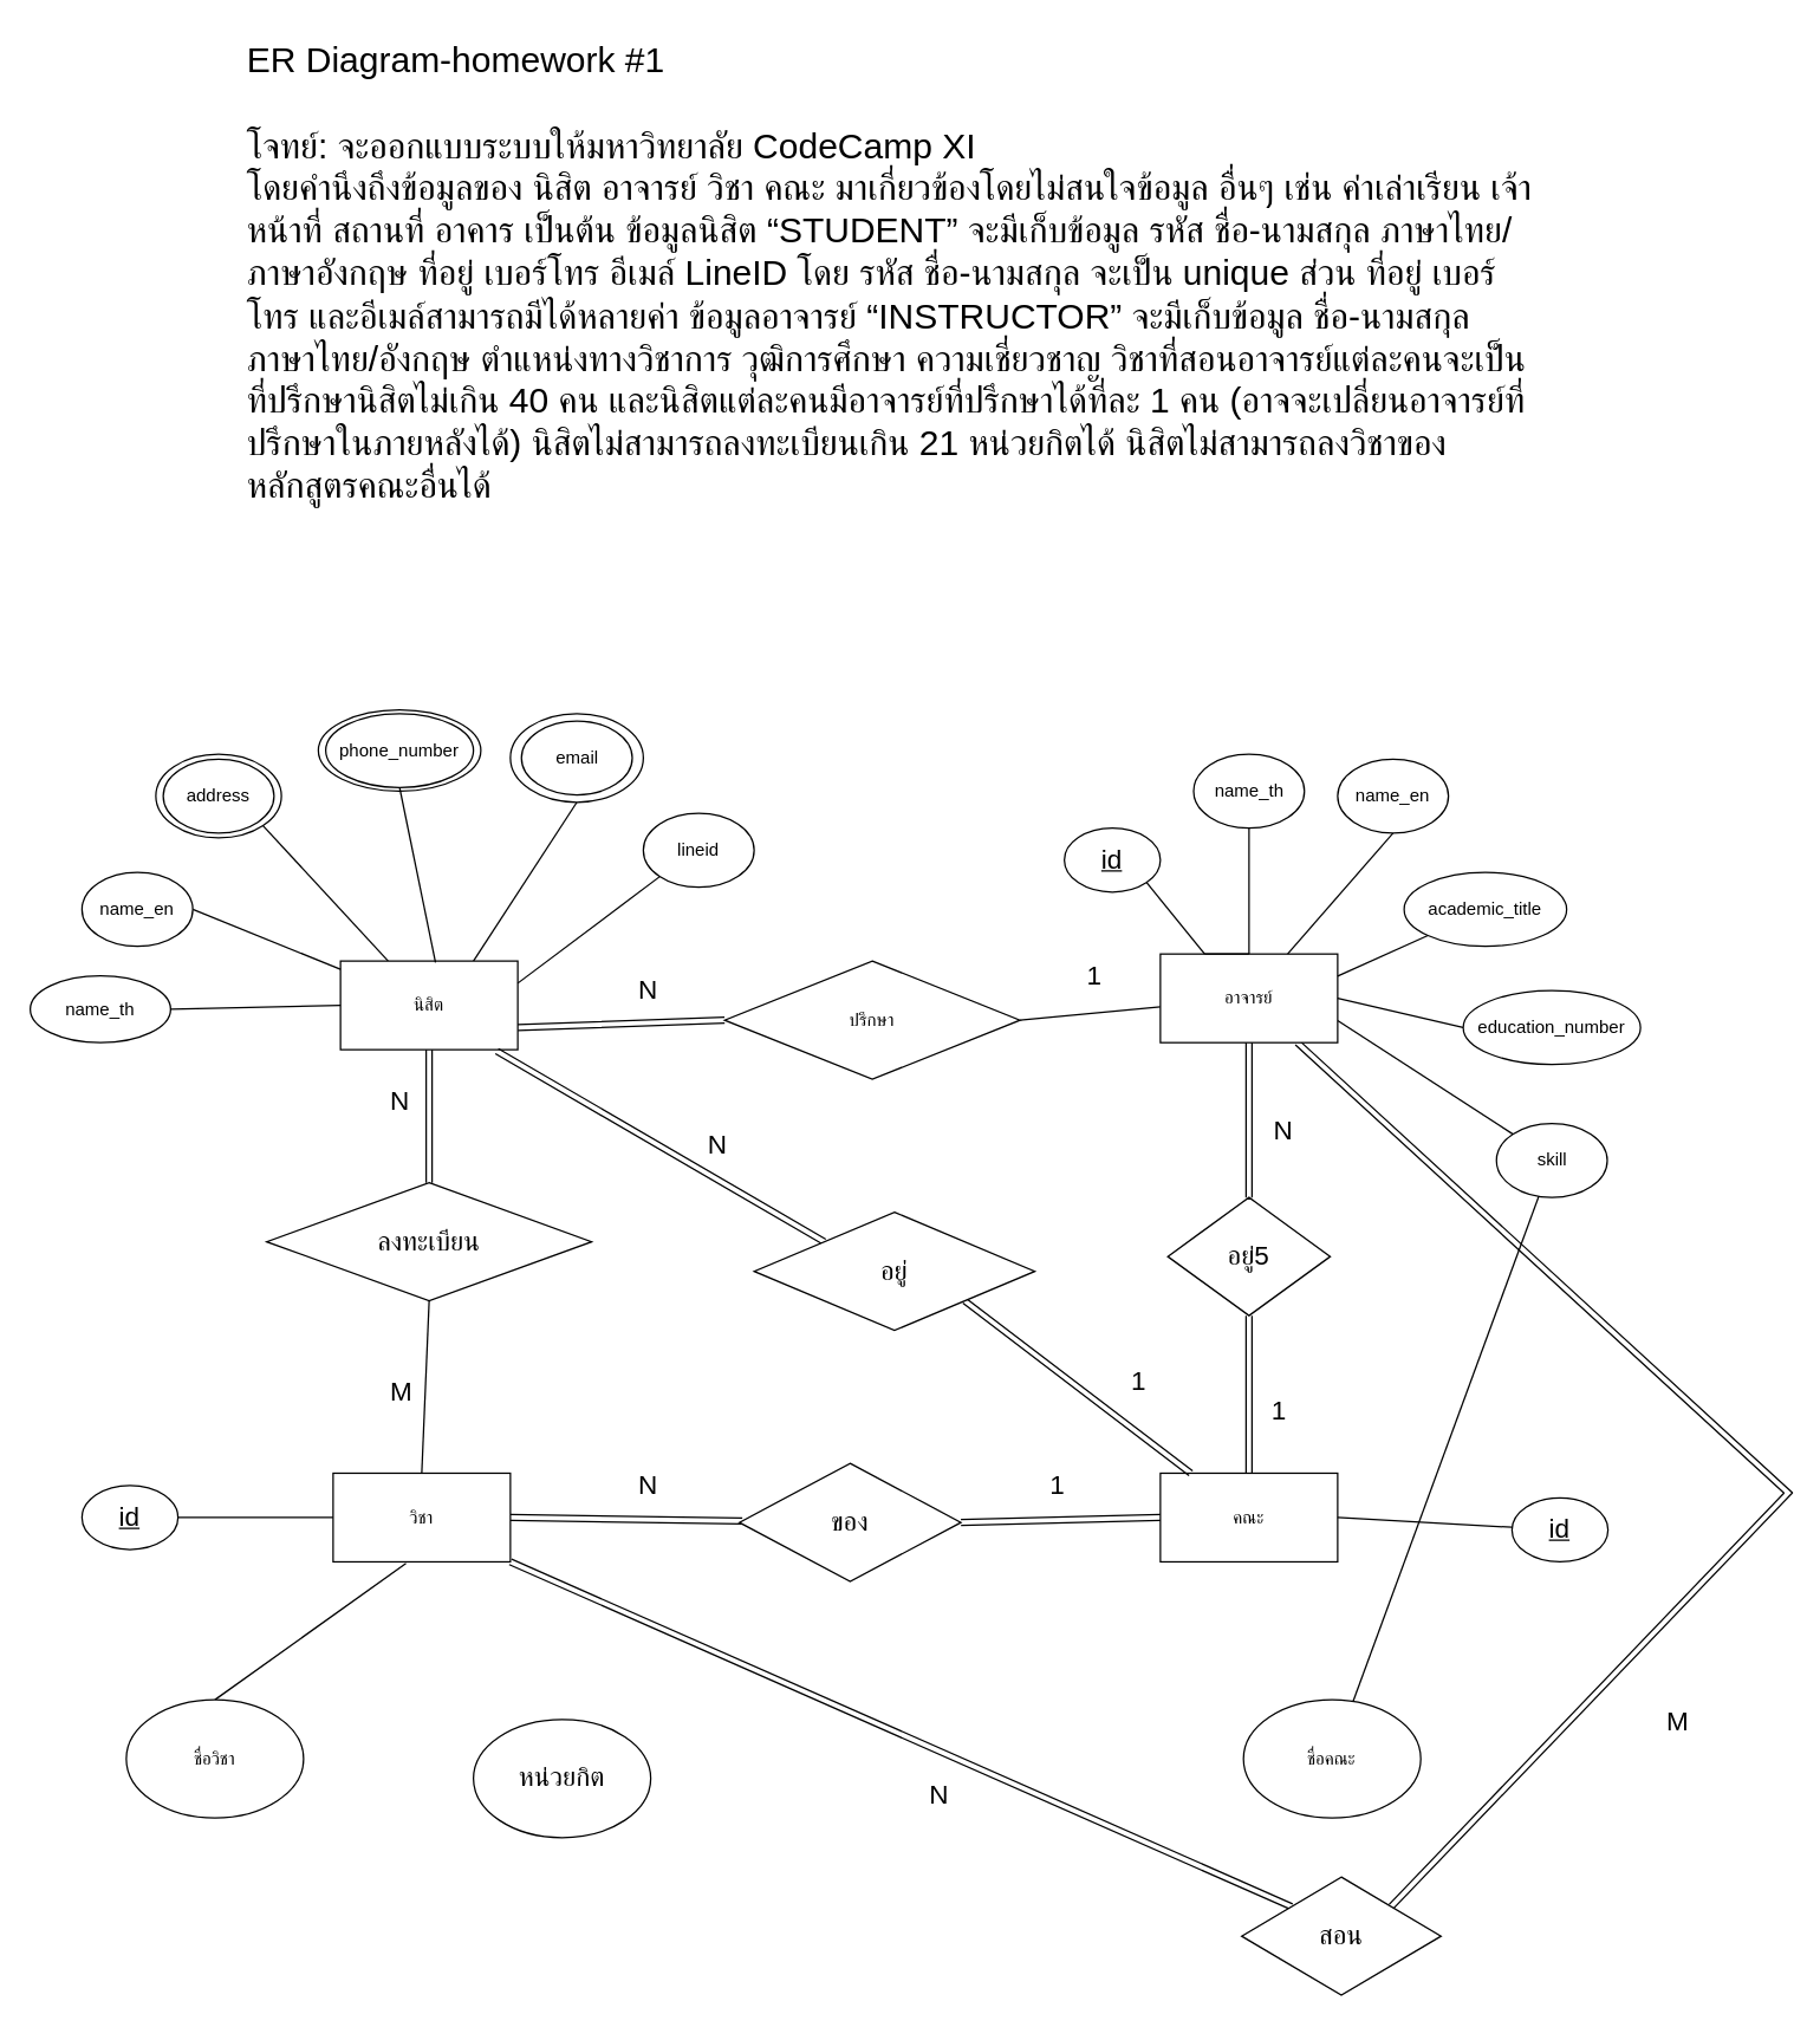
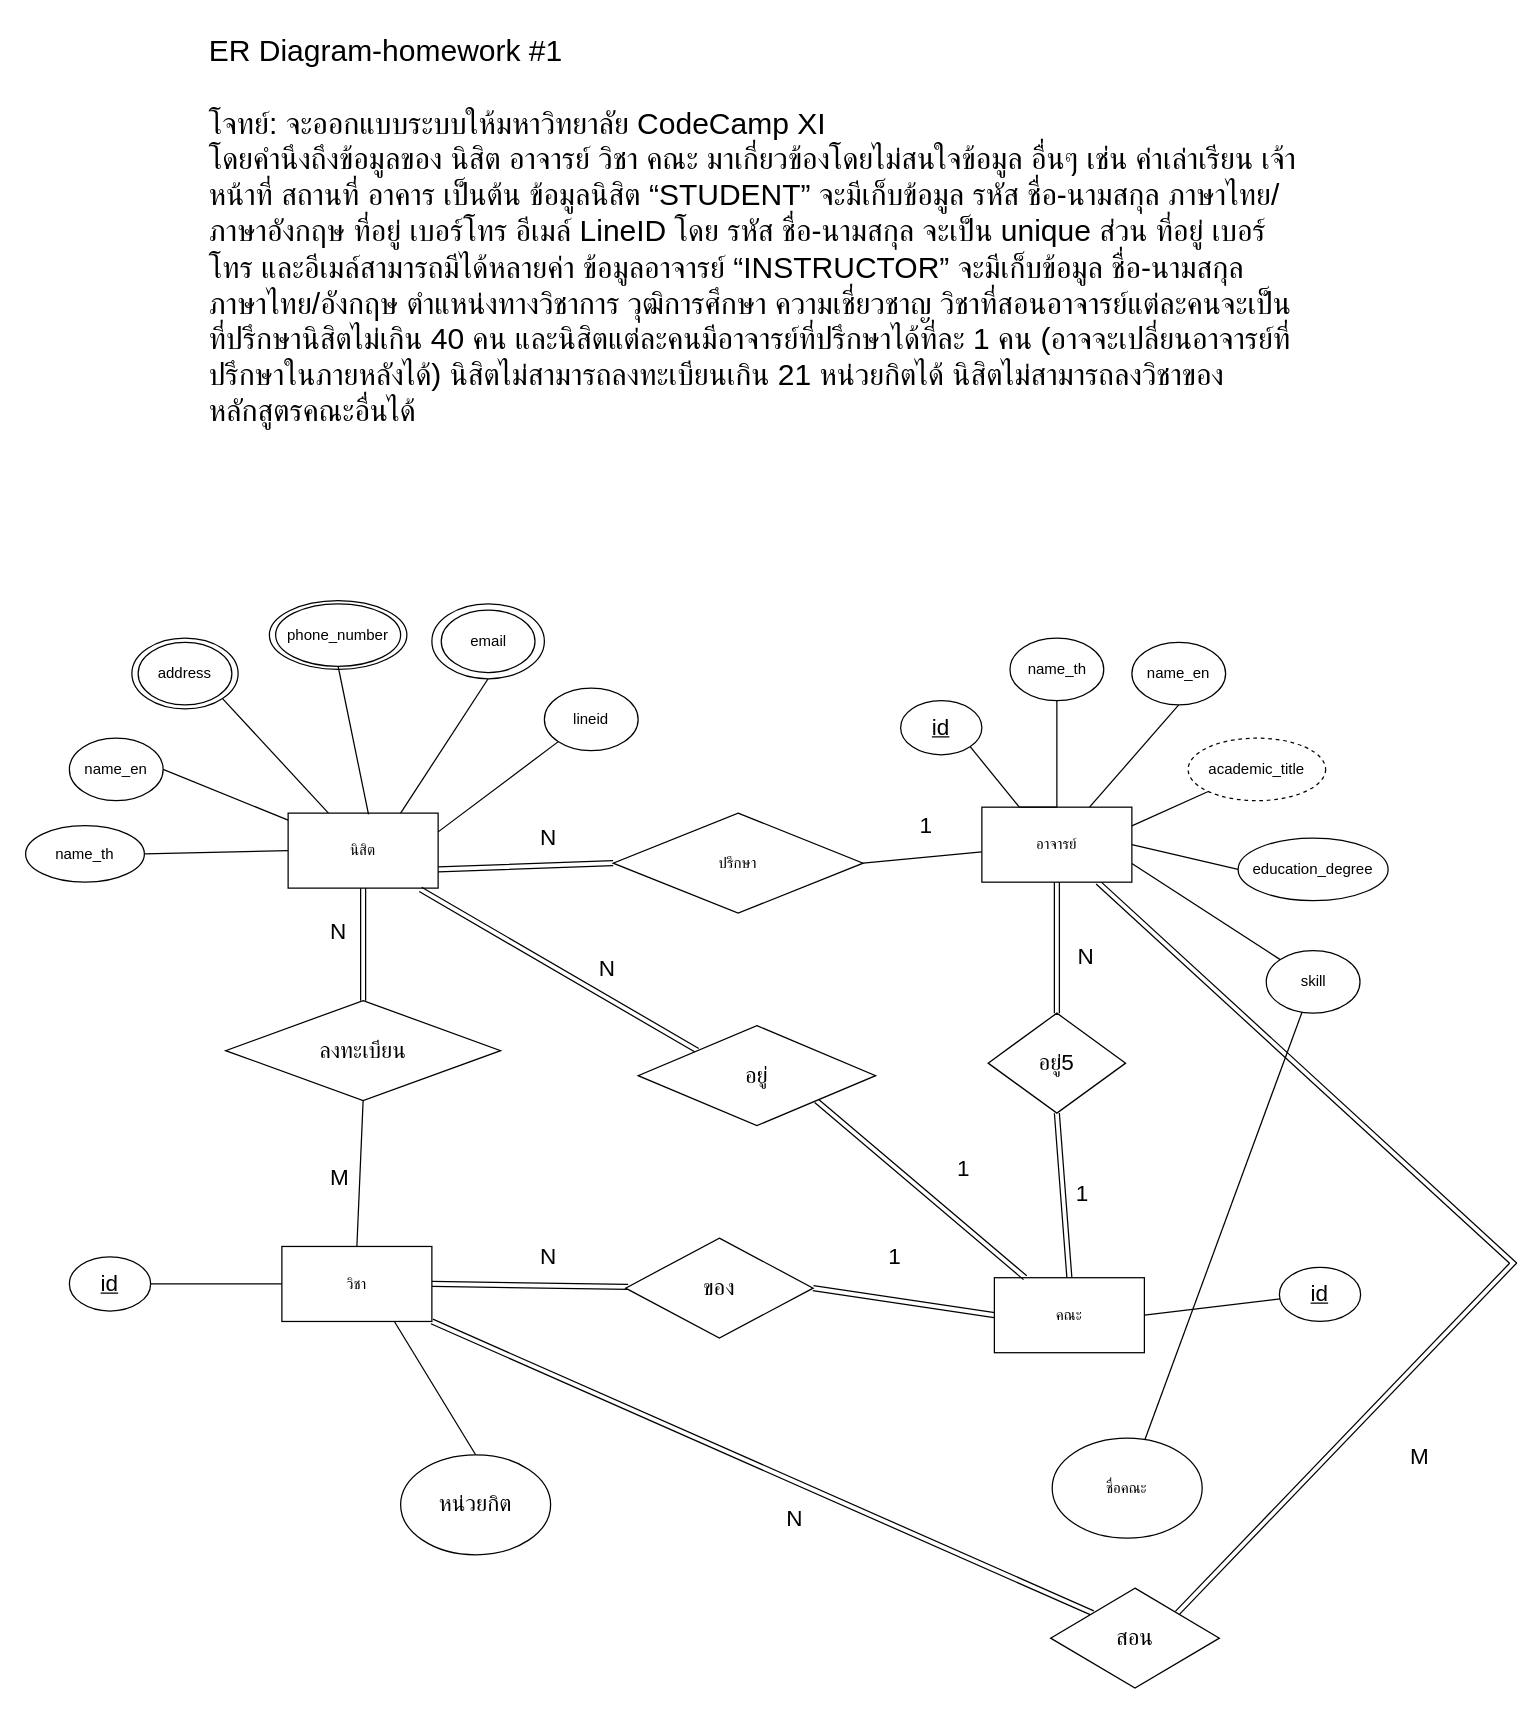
- <mxCell id="24" value="academic_title" style="ellipse;whiteSpace=wrap;html=1;" parent="1" vertex="1"><mxGeometry x="950" y="590" width="110" height="50" as="geometry" /></mxCell>
+ <mxCell id="24" value="academic_title" style="ellipse;whiteSpace=wrap;html=1;dashed=1;" parent="1" vertex="1"><mxGeometry x="950" y="590" width="110" height="50" as="geometry" /></mxCell>
- <mxCell id="36" value="education_number" style="ellipse;whiteSpace=wrap;html=1;" parent="1" vertex="1"><mxGeometry x="990" y="670" width="120" height="50" as="geometry" /></mxCell>
+ <mxCell id="36" value="education_degree" style="ellipse;whiteSpace=wrap;html=1;" parent="1" vertex="1"><mxGeometry x="990" y="670" width="120" height="50" as="geometry" /></mxCell>
- <mxCell id="29" value="คณะ" style="rounded=0;whiteSpace=wrap;html=1;" parent="1" vertex="1"><mxGeometry x="785" y="996.67" width="120" height="60" as="geometry" /></mxCell>
+ <mxCell id="29" value="คณะ" style="rounded=0;whiteSpace=wrap;html=1;" parent="1" vertex="1"><mxGeometry x="795" y="1021.67" width="120" height="60" as="geometry" /></mxCell>
- <mxCell id="37" style="edgeStyle=none;rounded=0;orthogonalLoop=1;jettySize=auto;html=1;exitX=0.5;exitY=0;exitDx=0;exitDy=0;entryX=0.411;entryY=1.017;entryDx=0;entryDy=0;entryPerimeter=0;endArrow=none;endFill=0;" parent="1" source="38" target="27" edge="1"><mxGeometry relative="1" as="geometry" /></mxCell>
+ <mxCell id="61" style="edgeStyle=none;rounded=0;orthogonalLoop=1;jettySize=auto;html=1;exitX=0.5;exitY=0;exitDx=0;exitDy=0;entryX=0.75;entryY=1;entryDx=0;entryDy=0;endArrow=none;endFill=0;fontSize=18;" parent="1" source="62" target="27" edge="1"><mxGeometry relative="1" as="geometry" /></mxCell>
- <mxCell id="38" value="ชื่อวิชา" style="ellipse;whiteSpace=wrap;html=1;" parent="1" vertex="1"><mxGeometry x="85" y="1150" width="120" height="80" as="geometry" /></mxCell>
